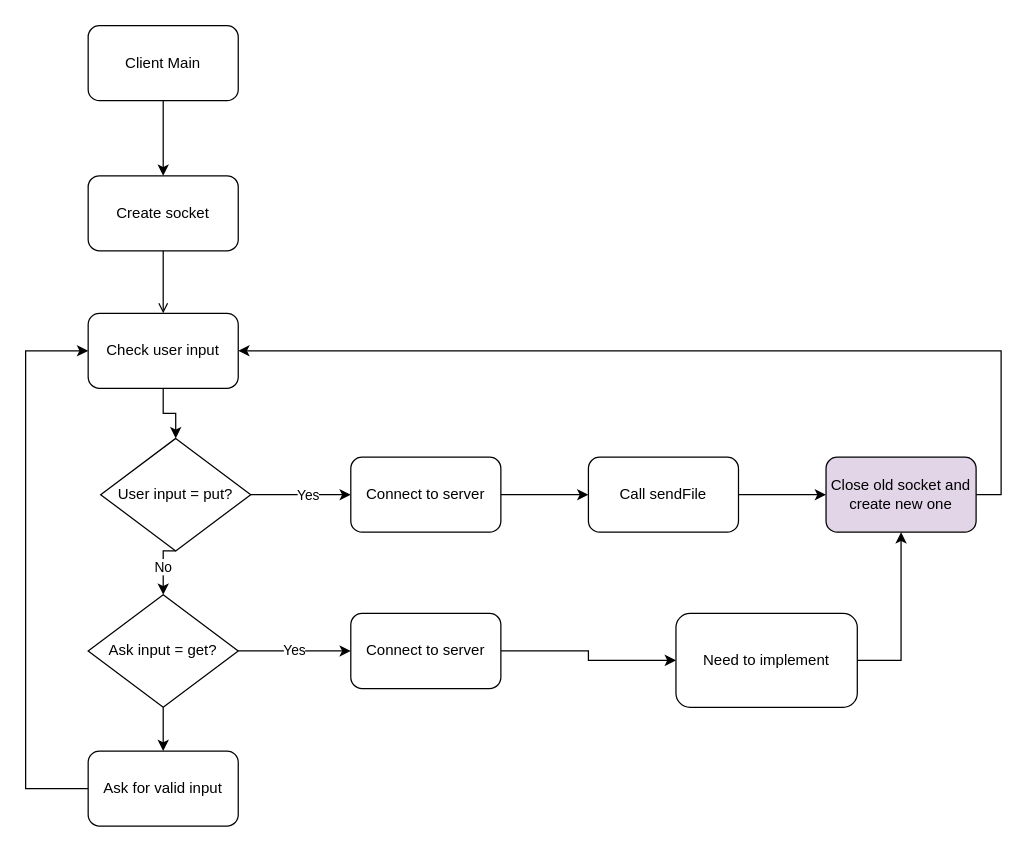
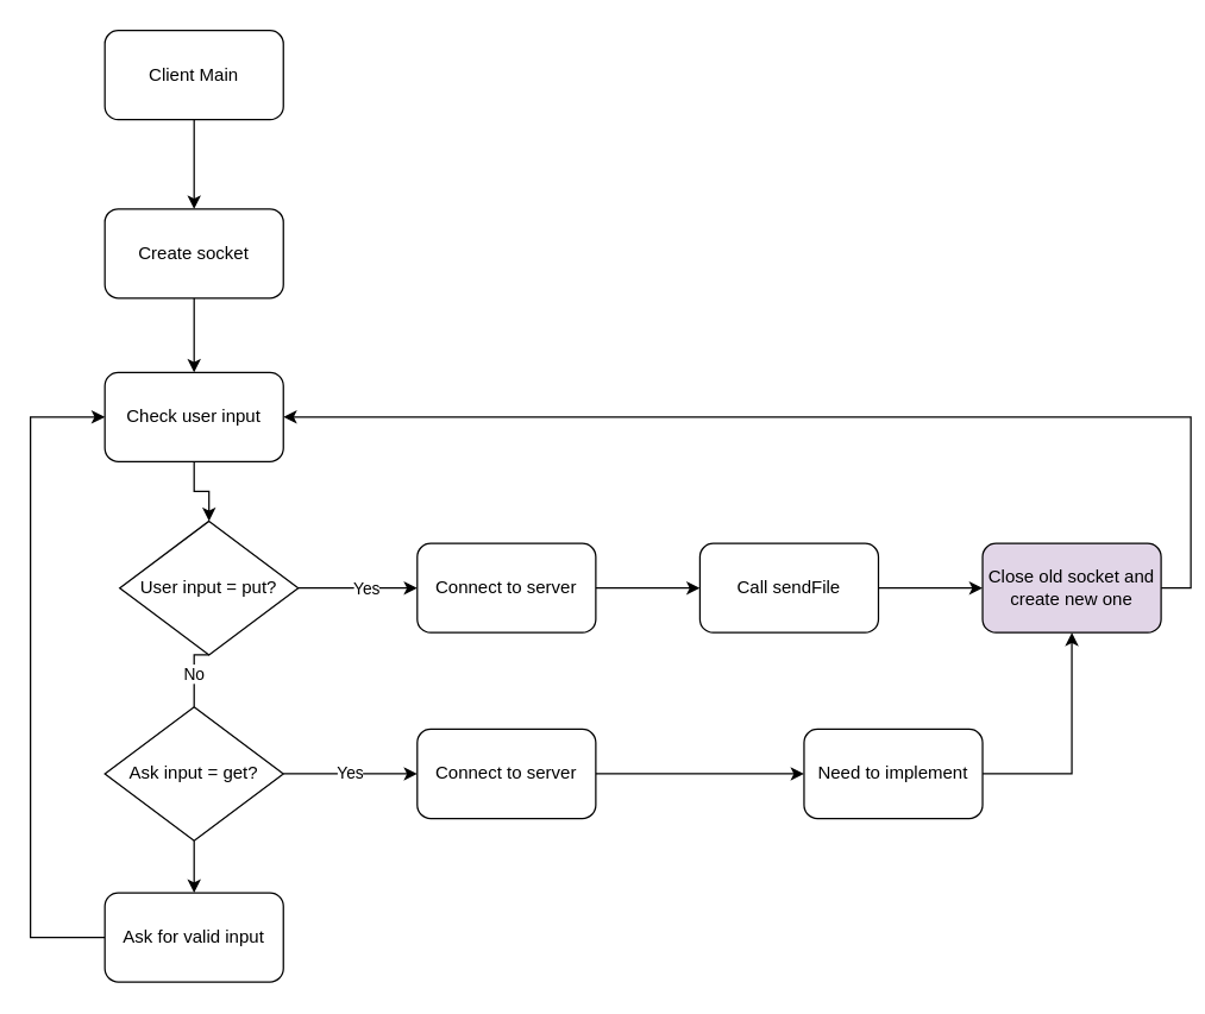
- <mxCell id="4" style="edgeStyle=orthogonalEdgeStyle;rounded=0;orthogonalLoop=1;jettySize=auto;html=1;exitX=0.5;exitY=1;exitDx=0;exitDy=0;entryX=0.5;entryY=0;entryDx=0;entryDy=0;endArrow=open;" parent="1" source="5" target="7" edge="1"><mxGeometry relative="1" as="geometry" /></mxCell>
+ <mxCell id="4" style="edgeStyle=orthogonalEdgeStyle;rounded=0;orthogonalLoop=1;jettySize=auto;html=1;exitX=0.5;exitY=1;exitDx=0;exitDy=0;entryX=0.5;entryY=0;entryDx=0;entryDy=0;" parent="1" source="5" target="7" edge="1"><mxGeometry relative="1" as="geometry" /></mxCell>
- <mxCell id="10" value="No" style="edgeStyle=orthogonalEdgeStyle;rounded=0;orthogonalLoop=1;jettySize=auto;html=1;exitX=0.5;exitY=1;exitDx=0;exitDy=0;entryX=0.5;entryY=0;entryDx=0;entryDy=0;" parent="1" source="11" target="14" edge="1"><mxGeometry relative="1" as="geometry" /></mxCell>
+ <mxCell id="10" value="No" style="edgeStyle=orthogonalEdgeStyle;rounded=0;orthogonalLoop=1;jettySize=auto;html=1;exitX=0.5;exitY=1;exitDx=0;exitDy=0;entryX=0.5;entryY=0;entryDx=0;entryDy=0;endArrow=none;" parent="1" source="11" target="14" edge="1"><mxGeometry relative="1" as="geometry" /></mxCell>
- <mxCell id="26" value="Need to implement" style="rounded=1;whiteSpace=wrap;html=1;" parent="1" vertex="1"><mxGeometry x="540" y="490" width="145" height="75" as="geometry" /></mxCell>
+ <mxCell id="26" value="Need to implement" style="rounded=1;whiteSpace=wrap;html=1;" parent="1" vertex="1"><mxGeometry x="540" y="490" width="120" height="60" as="geometry" /></mxCell>
